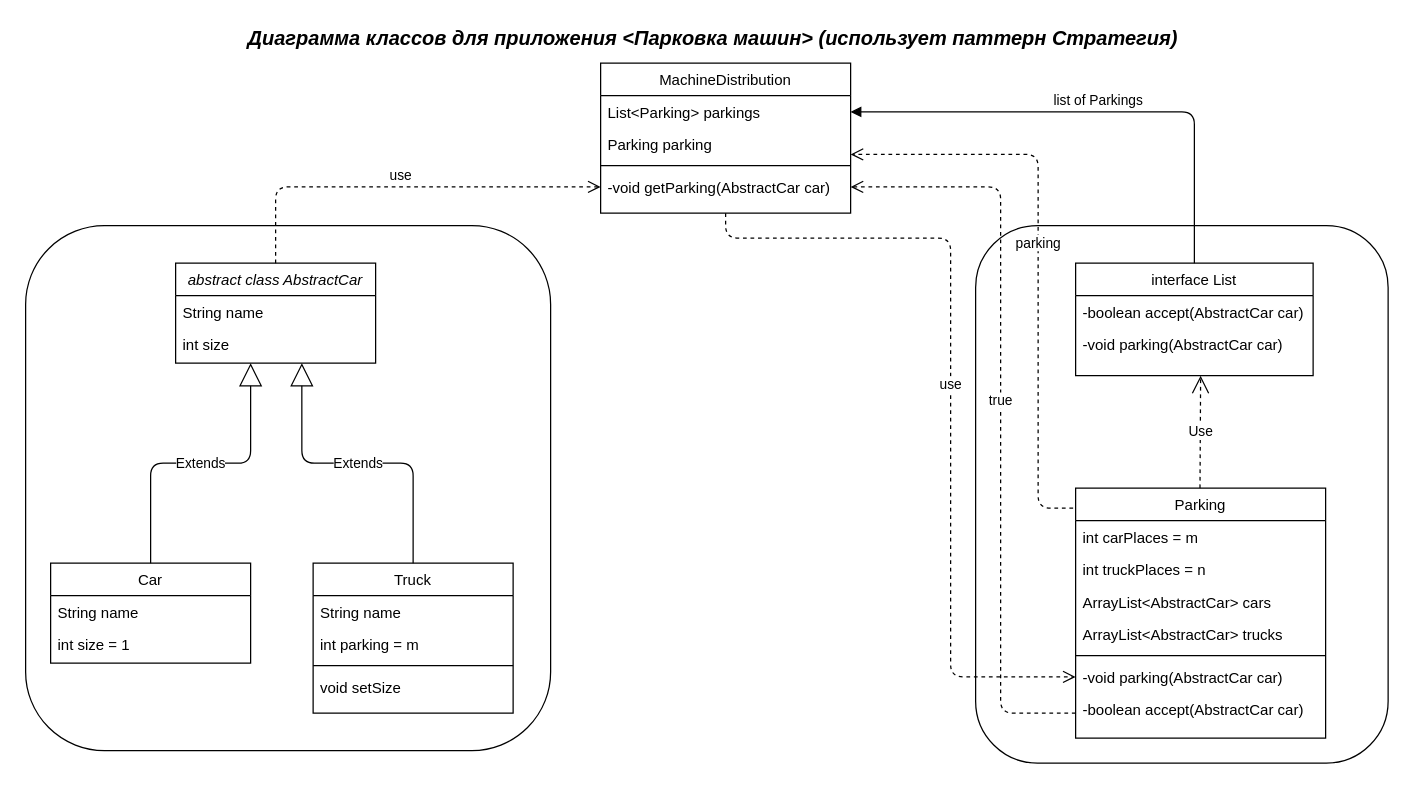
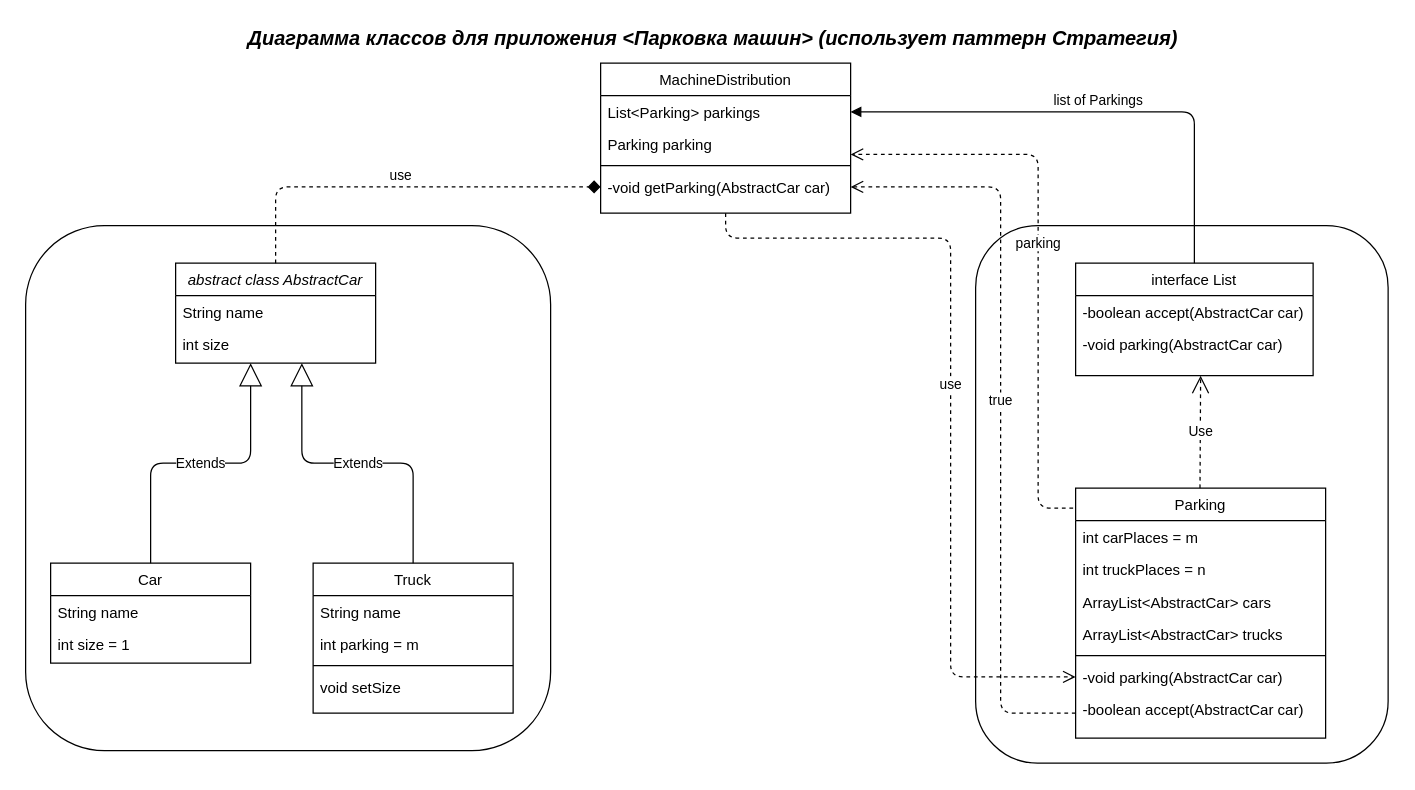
- <mxCell id="37" value="use&lt;br&gt;" style="html=1;verticalAlign=bottom;endArrow=open;dashed=1;endSize=8;entryX=0;entryY=0.5;entryDx=0;entryDy=0;exitX=0.5;exitY=0;exitDx=0;exitDy=0;" edge="1" parent="1" source="4" target="22"><mxGeometry relative="1" as="geometry"><mxPoint x="190" y="150" as="sourcePoint" /><mxPoint x="110" y="150" as="targetPoint" /><Array as="points"><mxPoint x="220" y="149" /></Array></mxGeometry></mxCell>
+ <mxCell id="37" value="use&lt;br&gt;" style="html=1;verticalAlign=bottom;endArrow=diamond;dashed=1;endSize=8;entryX=0;entryY=0.5;entryDx=0;entryDy=0;exitX=0.5;exitY=0;exitDx=0;exitDy=0;" edge="1" parent="1" source="4" target="22"><mxGeometry relative="1" as="geometry"><mxPoint x="190" y="150" as="sourcePoint" /><mxPoint x="110" y="150" as="targetPoint" /><Array as="points"><mxPoint x="220" y="149" /></Array></mxGeometry></mxCell>
